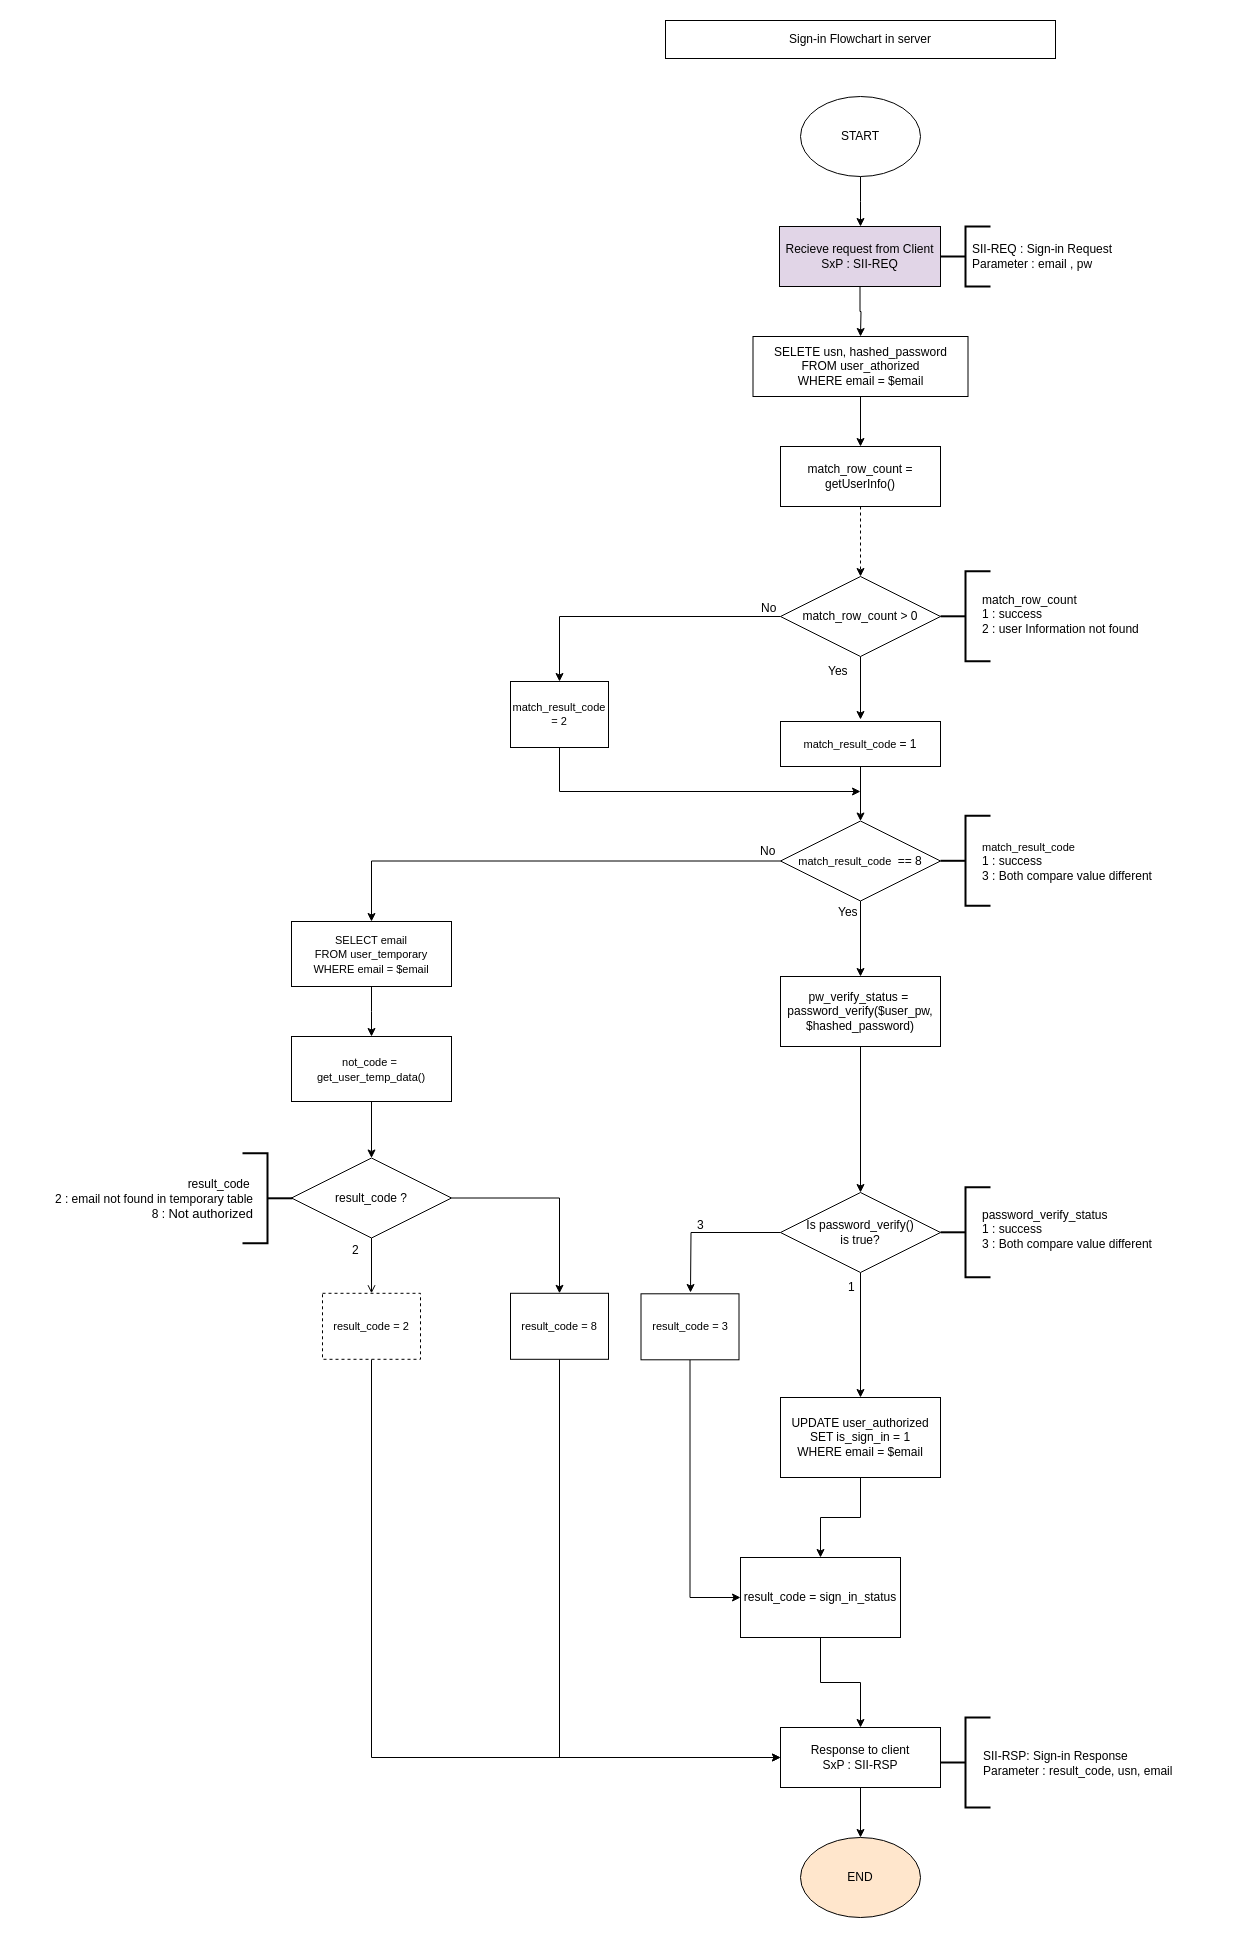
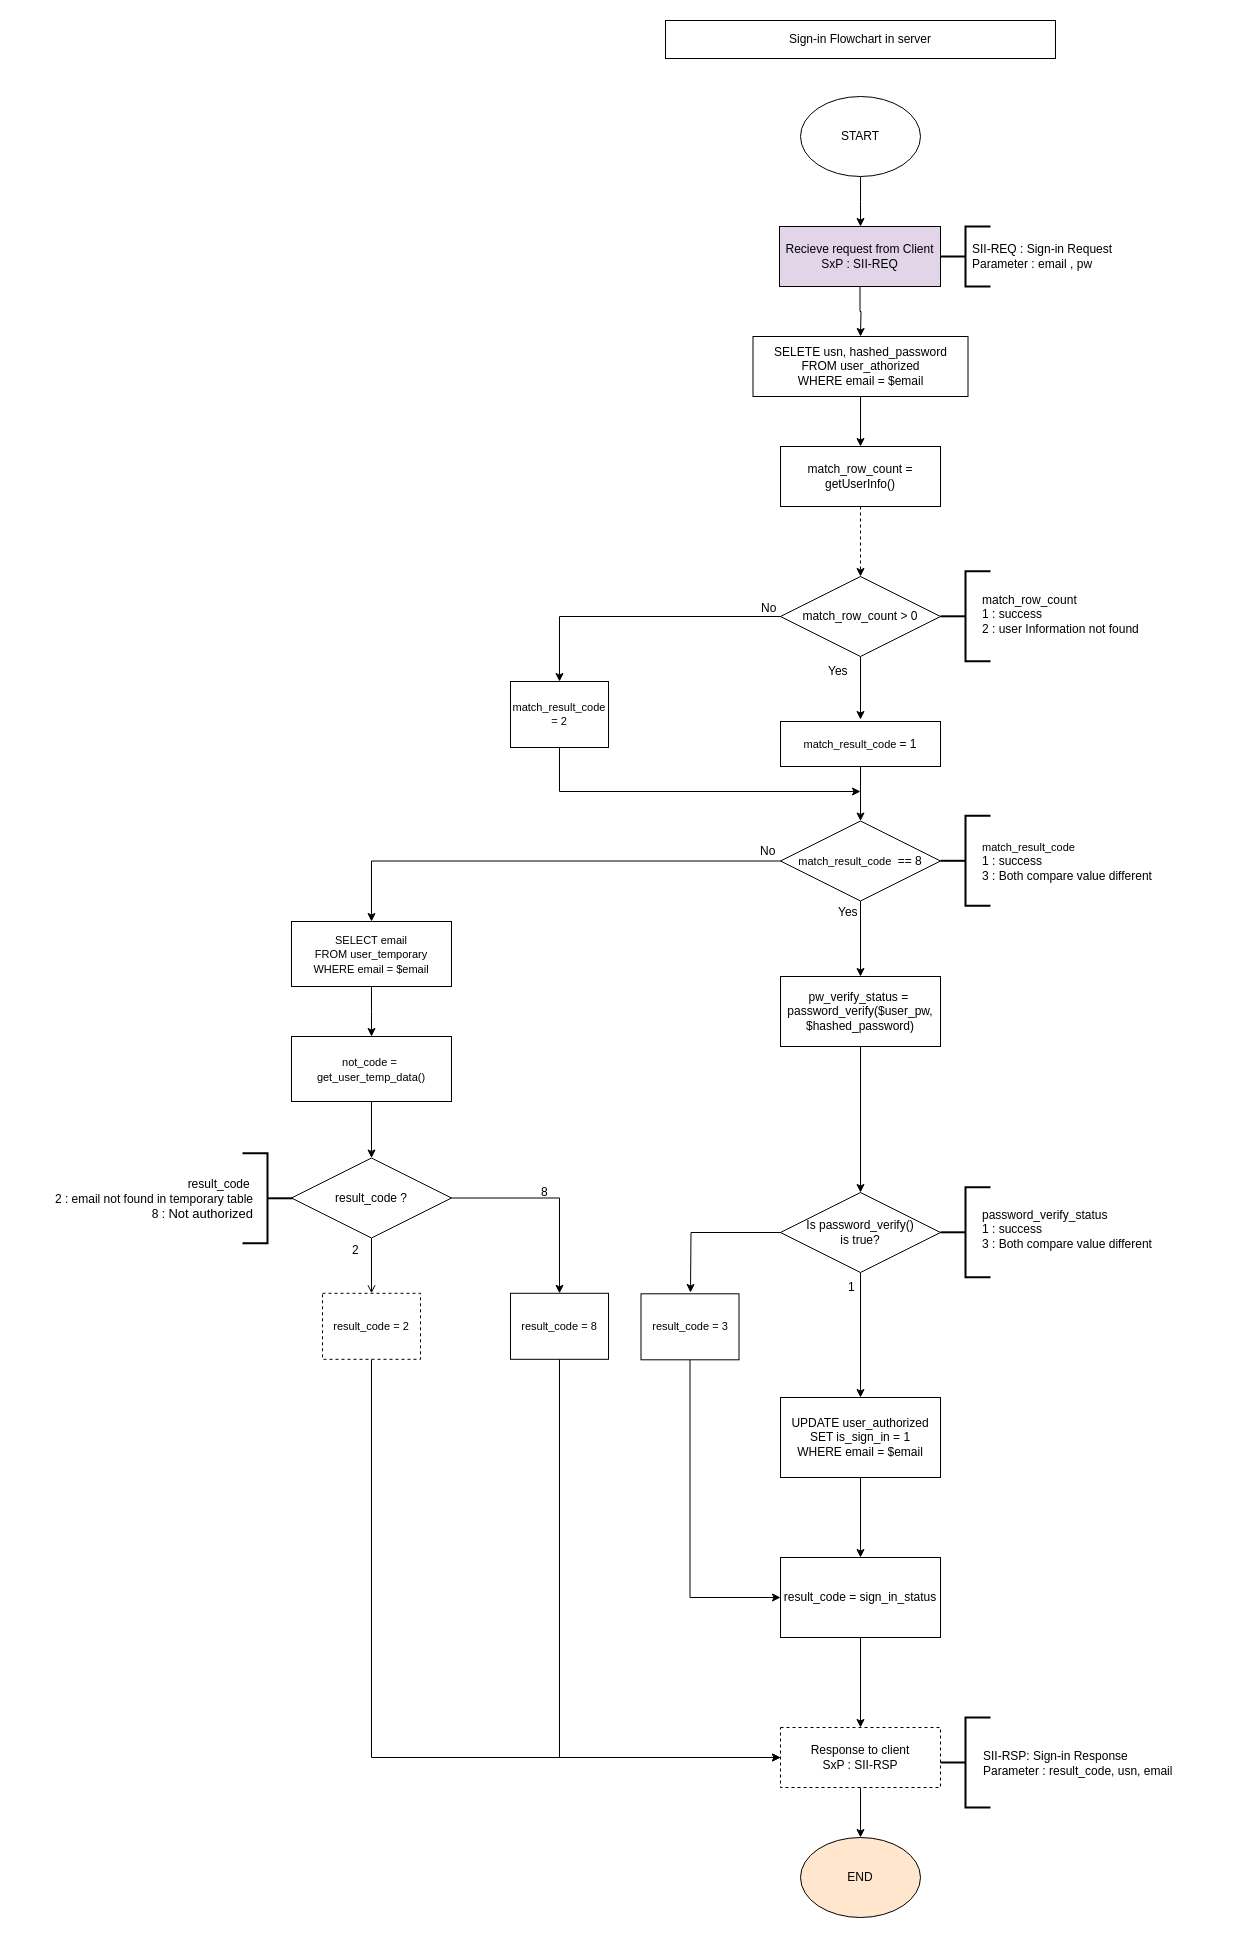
+ <mxCell id="54" value="8" style="text;html=1;resizable=0;points=[];autosize=1;align=left;verticalAlign=top;spacingTop=-4;fontColor=#000000;" vertex="1" parent="1"><mxGeometry x="539" y="1181.5" width="20" height="20" as="geometry" /></mxCell>
- <mxCell id="65" value="3" style="text;html=1;resizable=0;points=[];autosize=1;align=left;verticalAlign=top;spacingTop=-4;fontColor=#000000;" vertex="1" parent="1"><mxGeometry x="695" y="1215" width="20" height="20" as="geometry" /></mxCell>
- <mxCell id="26" value="result_code = sign_in_status" style="rounded=0;whiteSpace=wrap;html=1;fontColor=#000000;" parent="1" vertex="1"><mxGeometry x="740" y="1557" width="160" height="80" as="geometry" /></mxCell>
+ <mxCell id="26" value="result_code = sign_in_status" style="rounded=0;whiteSpace=wrap;html=1;fontColor=#000000;" parent="1" vertex="1"><mxGeometry x="780" y="1557" width="160" height="80" as="geometry" /></mxCell>
- <mxCell id="28" value="Response to client&lt;br&gt;SxP : SII-RSP" style="rounded=0;whiteSpace=wrap;html=1;fontColor=#000000;" parent="1" vertex="1"><mxGeometry x="780" y="1727" width="160" height="60" as="geometry" /></mxCell>
+ <mxCell id="28" value="Response to client&lt;br&gt;SxP : SII-RSP" style="rounded=0;whiteSpace=wrap;html=1;fontColor=#000000;dashed=1;" parent="1" vertex="1"><mxGeometry x="780" y="1727" width="160" height="60" as="geometry" /></mxCell>
